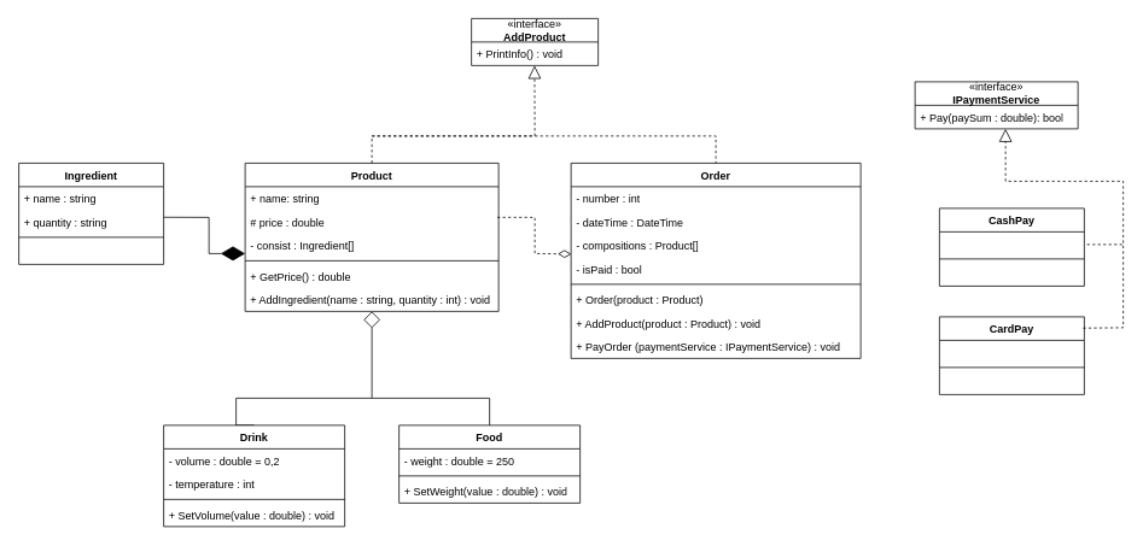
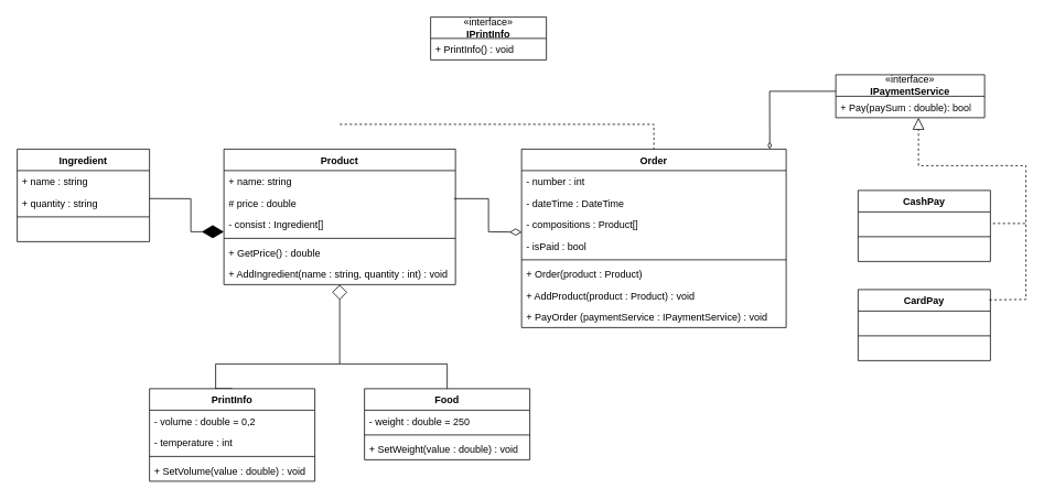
- <mxCell id="38" value="«interface»&lt;br style=&quot;border-color: var(--border-color); font-weight: 700;&quot;&gt;&lt;span style=&quot;font-weight: 700;&quot;&gt;AddProduct&lt;/span&gt;" style="swimlane;fontStyle=0;childLayout=stackLayout;horizontal=1;startSize=26;fillColor=none;horizontalStack=0;resizeParent=1;resizeParentMax=0;resizeLast=0;collapsible=1;marginBottom=0;whiteSpace=wrap;html=1;" vertex="1" parent="1"><mxGeometry x="520" y="20" width="140" height="52" as="geometry" /></mxCell>
+ <mxCell id="38" value="«interface»&lt;br style=&quot;border-color: var(--border-color); font-weight: 700;&quot;&gt;&lt;span style=&quot;font-weight: 700;&quot;&gt;IPrintInfo&lt;/span&gt;" style="swimlane;fontStyle=0;childLayout=stackLayout;horizontal=1;startSize=26;fillColor=none;horizontalStack=0;resizeParent=1;resizeParentMax=0;resizeLast=0;collapsible=1;marginBottom=0;whiteSpace=wrap;html=1;" vertex="1" parent="1"><mxGeometry x="520" y="20" width="140" height="52" as="geometry" /></mxCell>
+ <mxCell id="53" value="" style="endArrow=none;endSize=12;html=1;rounded=0;entryX=0;entryY=0.385;entryDx=0;entryDy=0;entryPerimeter=0;exitX=0.938;exitY=0;exitDx=0;exitDy=0;exitPerimeter=0;startArrow=diamondThin;startFill=0;endFill=0;" edge="1" parent="1" target="40" source="20"><mxGeometry width="160" relative="1" as="geometry"><mxPoint x="990" y="330" as="sourcePoint" /><mxPoint x="1120" y="330" as="targetPoint" /><Array as="points"><mxPoint x="930" y="110" /></Array></mxGeometry></mxCell>
- <mxCell id="36" value="" style="endArrow=block;dashed=1;endFill=0;endSize=12;html=1;rounded=0;exitX=0.5;exitY=0;exitDx=0;exitDy=0;entryX=0.498;entryY=1.005;entryDx=0;entryDy=0;entryPerimeter=0;" edge="1" parent="1" source="2" target="39"><mxGeometry width="160" relative="1" as="geometry"><mxPoint x="400" y="110" as="sourcePoint" /><mxPoint x="410" y="78" as="targetPoint" /><Array as="points"><mxPoint x="410" y="150" /><mxPoint x="590" y="150" /></Array></mxGeometry></mxCell>
- <mxCell id="29" value="" style="endArrow=diamondThin;endSize=12;html=1;rounded=0;entryX=0.001;entryY=0.867;entryDx=0;entryDy=0;entryPerimeter=0;endFill=0;exitX=0.995;exitY=0.305;exitDx=0;exitDy=0;exitPerimeter=0;dashed=1;" edge="1" parent="1" source="4" target="23"><mxGeometry width="160" relative="1" as="geometry"><mxPoint x="630" y="240" as="sourcePoint" /><mxPoint x="550" y="321" as="targetPoint" /><Array as="points"><mxPoint x="590" y="240" /><mxPoint x="590" y="280" /></Array></mxGeometry></mxCell>
+ <mxCell id="29" value="" style="endArrow=diamondThin;endSize=12;html=1;rounded=0;entryX=0.001;entryY=0.867;entryDx=0;entryDy=0;entryPerimeter=0;endFill=0;exitX=0.995;exitY=0.305;exitDx=0;exitDy=0;exitPerimeter=0;" edge="1" parent="1" source="4" target="23"><mxGeometry width="160" relative="1" as="geometry"><mxPoint x="630" y="240" as="sourcePoint" /><mxPoint x="550" y="321" as="targetPoint" /><Array as="points"><mxPoint x="590" y="240" /><mxPoint x="590" y="280" /></Array></mxGeometry></mxCell>
- <mxCell id="10" value="Drink" style="swimlane;fontStyle=1;align=center;verticalAlign=top;childLayout=stackLayout;horizontal=1;startSize=26;horizontalStack=0;resizeParent=1;resizeParentMax=0;resizeLast=0;collapsible=1;marginBottom=0;whiteSpace=wrap;html=1;" vertex="1" parent="1"><mxGeometry x="180" y="470" width="200" height="112" as="geometry" /></mxCell>
+ <mxCell id="10" value="PrintInfo" style="swimlane;fontStyle=1;align=center;verticalAlign=top;childLayout=stackLayout;horizontal=1;startSize=26;horizontalStack=0;resizeParent=1;resizeParentMax=0;resizeLast=0;collapsible=1;marginBottom=0;whiteSpace=wrap;html=1;" vertex="1" parent="1"><mxGeometry x="180" y="470" width="200" height="112" as="geometry" /></mxCell>
